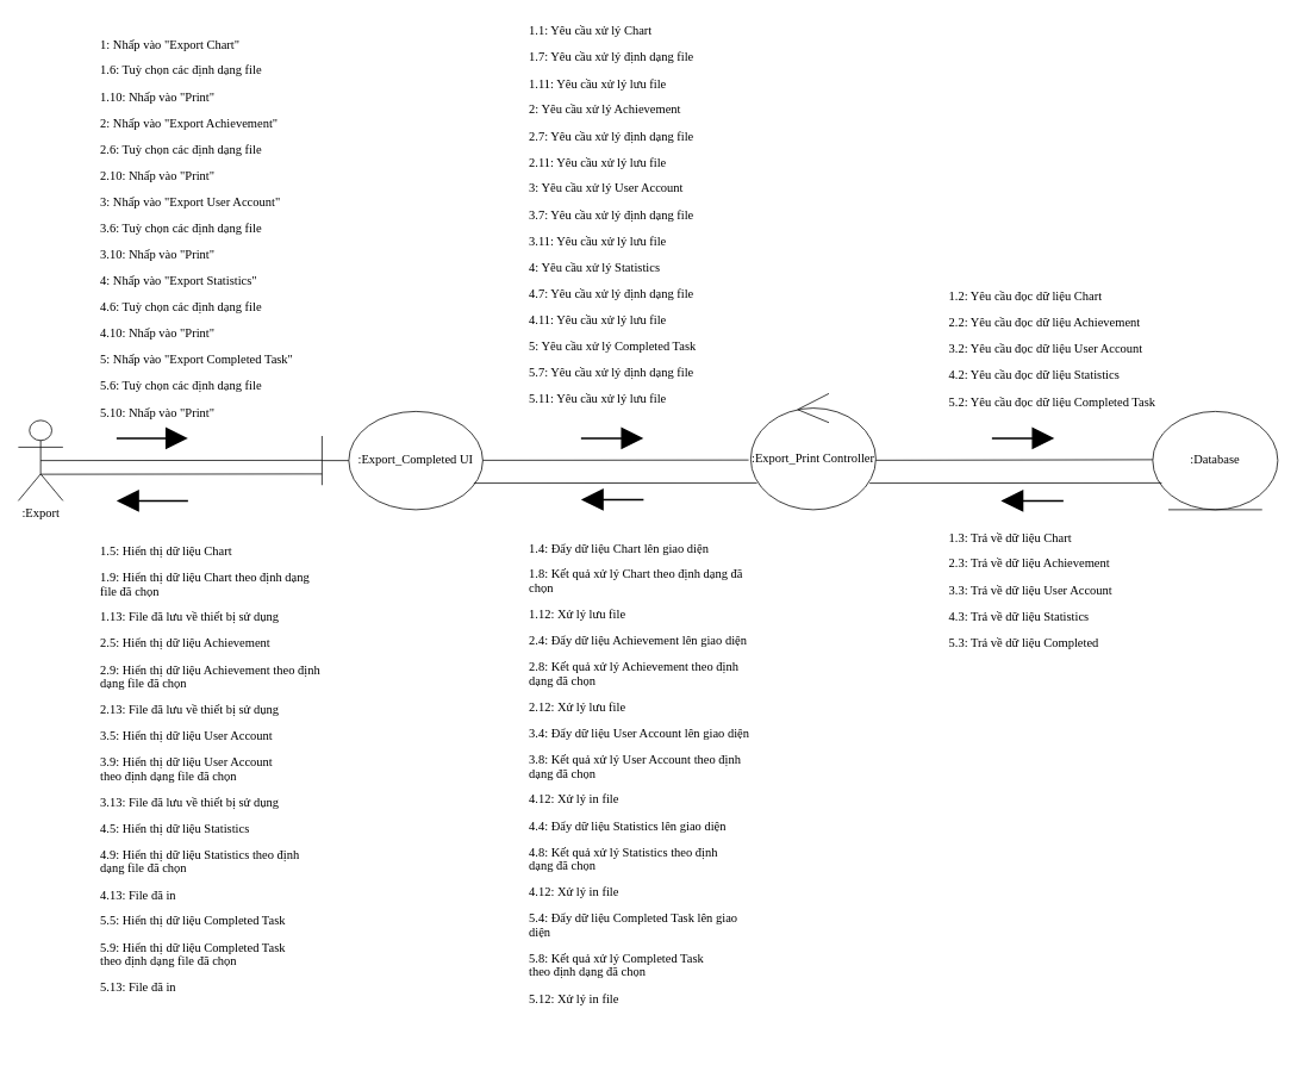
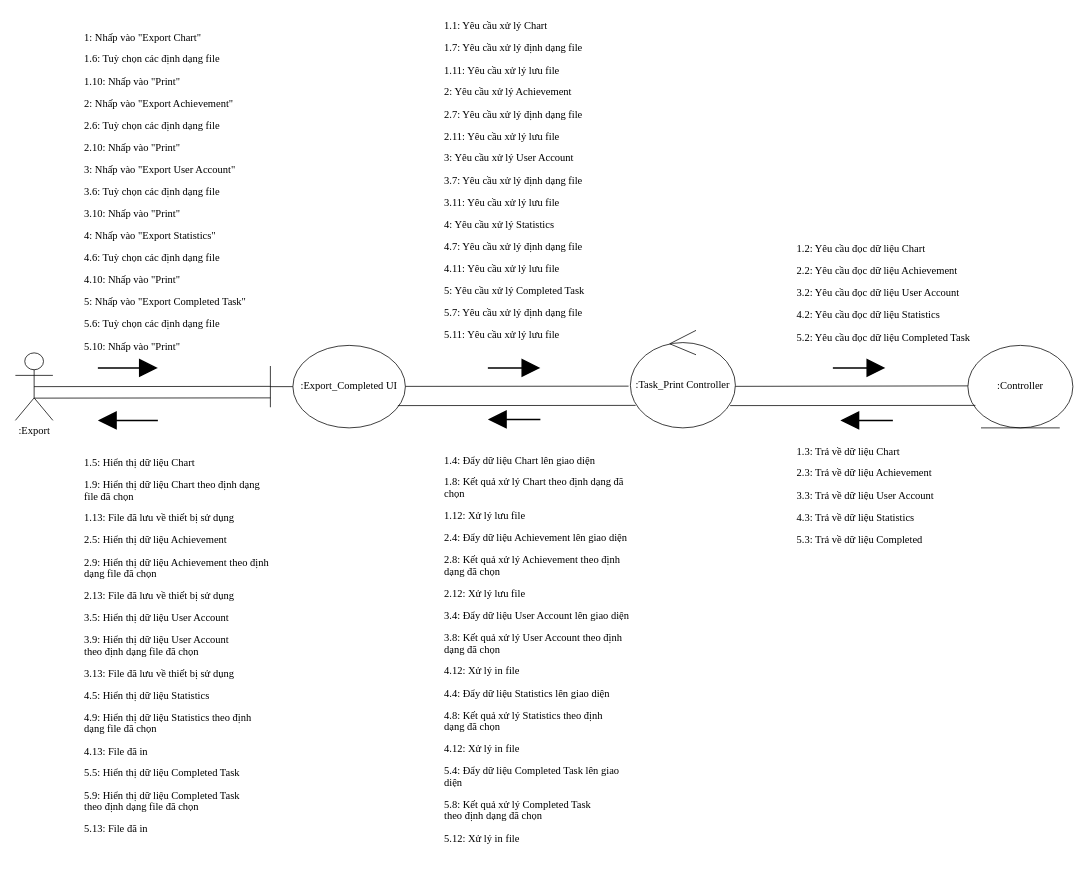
- <mxCell id="3" value=":Export_Print Controller" style="ellipse;shape=umlControl;whiteSpace=wrap;html=1;fontSize=14;fontFamily=Verdana;" parent="1" vertex="1"><mxGeometry x="840" y="440" width="140" height="130" as="geometry" /></mxCell>
+ <mxCell id="3" value=":Task_Print Controller" style="ellipse;shape=umlControl;whiteSpace=wrap;html=1;fontSize=14;fontFamily=Verdana;" parent="1" vertex="1"><mxGeometry x="840" y="440" width="140" height="130" as="geometry" /></mxCell>
- <mxCell id="2" value=":Database" style="ellipse;shape=umlEntity;whiteSpace=wrap;html=1;fontSize=14;fontFamily=Verdana;" parent="1" vertex="1"><mxGeometry x="1290" y="460" width="140" height="110" as="geometry" /></mxCell>
+ <mxCell id="2" value=":Controller" style="ellipse;shape=umlEntity;whiteSpace=wrap;html=1;fontSize=14;fontFamily=Verdana;" parent="1" vertex="1"><mxGeometry x="1290" y="460" width="140" height="110" as="geometry" /></mxCell>
